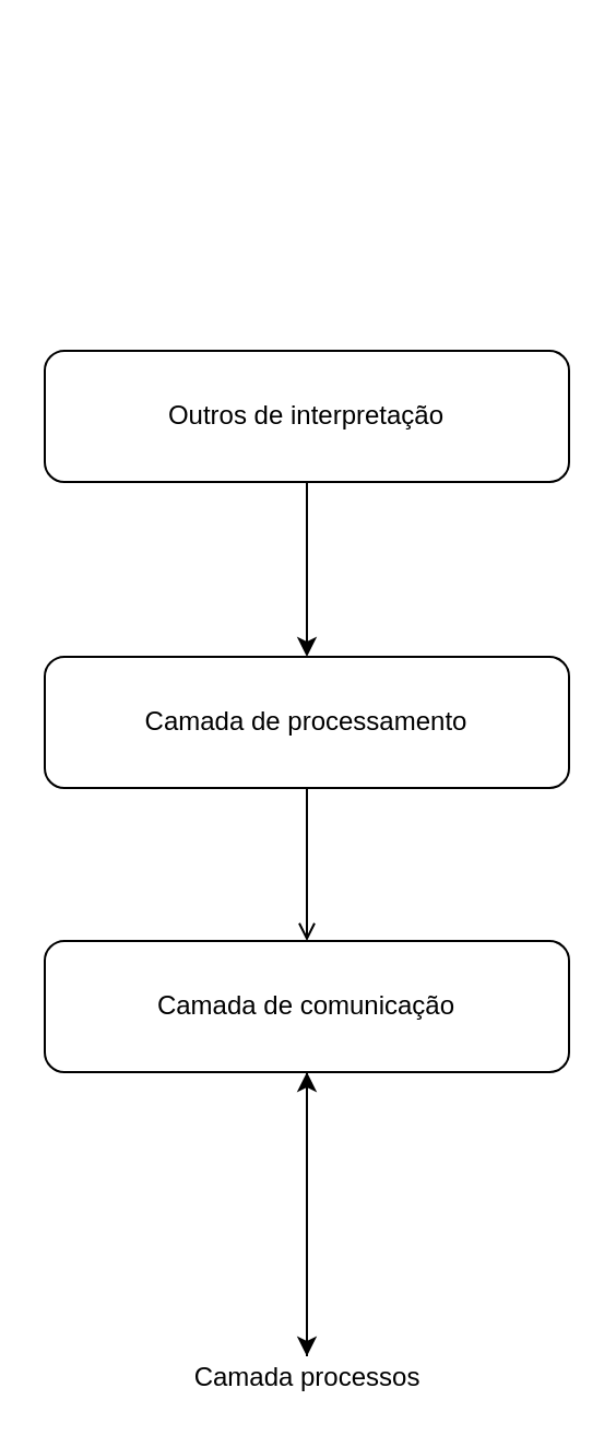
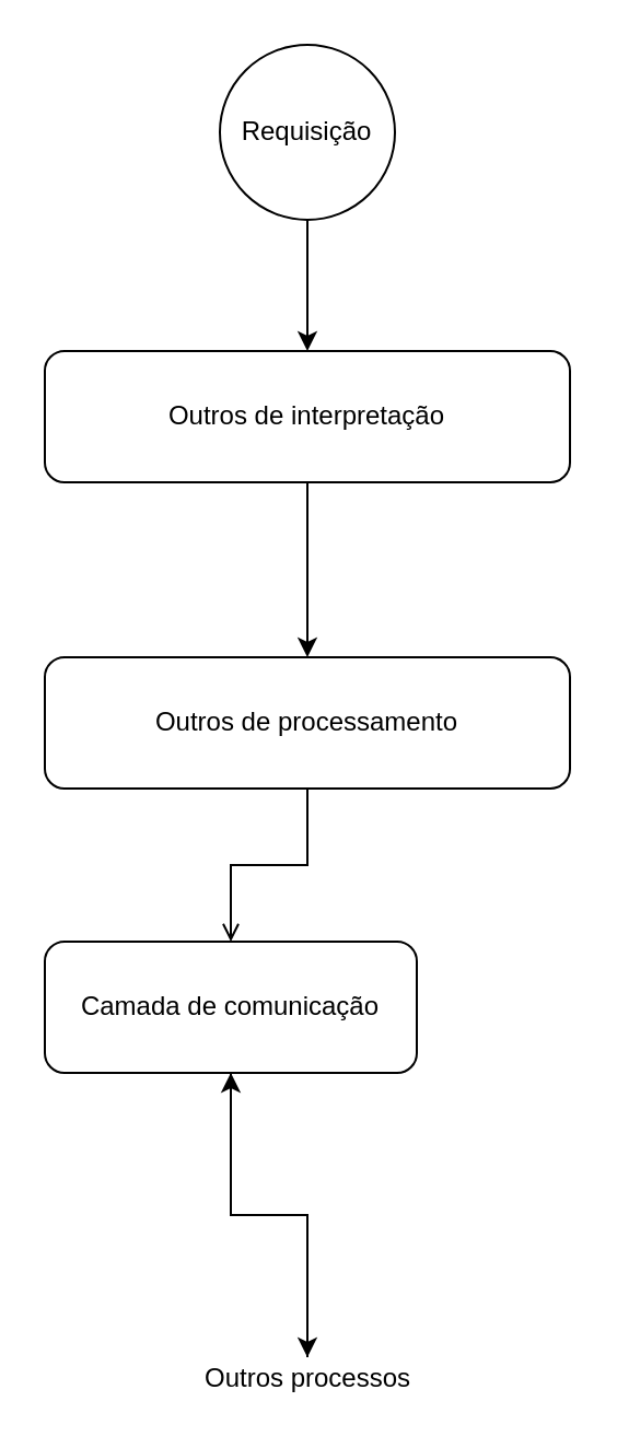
+ <mxCell id="5" value="Requisição" style="ellipse;whiteSpace=wrap;html=1;aspect=fixed;" vertex="1" parent="1"><mxGeometry x="100" y="20" width="80" height="80" as="geometry" /></mxCell>
+ <mxCell id="4" style="edgeStyle=orthogonalEdgeStyle;rounded=0;orthogonalLoop=1;jettySize=auto;html=1;" edge="1" parent="1" source="5" target="3"><mxGeometry relative="1" as="geometry" /></mxCell>
- <mxCell id="7" value="Camada de processamento" style="rounded=1;whiteSpace=wrap;html=1;" vertex="1" parent="1"><mxGeometry x="20" y="300" width="240" height="60" as="geometry" /></mxCell>
+ <mxCell id="7" value="Outros de processamento" style="rounded=1;whiteSpace=wrap;html=1;" vertex="1" parent="1"><mxGeometry x="20" y="300" width="240" height="60" as="geometry" /></mxCell>
- <mxCell id="9" value="Camada de comunicação" style="rounded=1;whiteSpace=wrap;html=1;" vertex="1" parent="1"><mxGeometry x="20" y="430" width="240" height="60" as="geometry" /></mxCell>
+ <mxCell id="9" value="Camada de comunicação" style="rounded=1;whiteSpace=wrap;html=1;" vertex="1" parent="1"><mxGeometry x="20" y="430" width="170" height="60" as="geometry" /></mxCell>
- <mxCell id="11" value="Camada processos" style="text;html=1;align=center;verticalAlign=middle;resizable=0;points=[];autosize=1;strokeColor=none;" vertex="1" parent="1"><mxGeometry x="85" y="620" width="110" height="20" as="geometry" /></mxCell>
+ <mxCell id="11" value="Outros processos" style="text;html=1;align=center;verticalAlign=middle;resizable=0;points=[];autosize=1;strokeColor=none;" vertex="1" parent="1"><mxGeometry x="85" y="620" width="110" height="20" as="geometry" /></mxCell>
